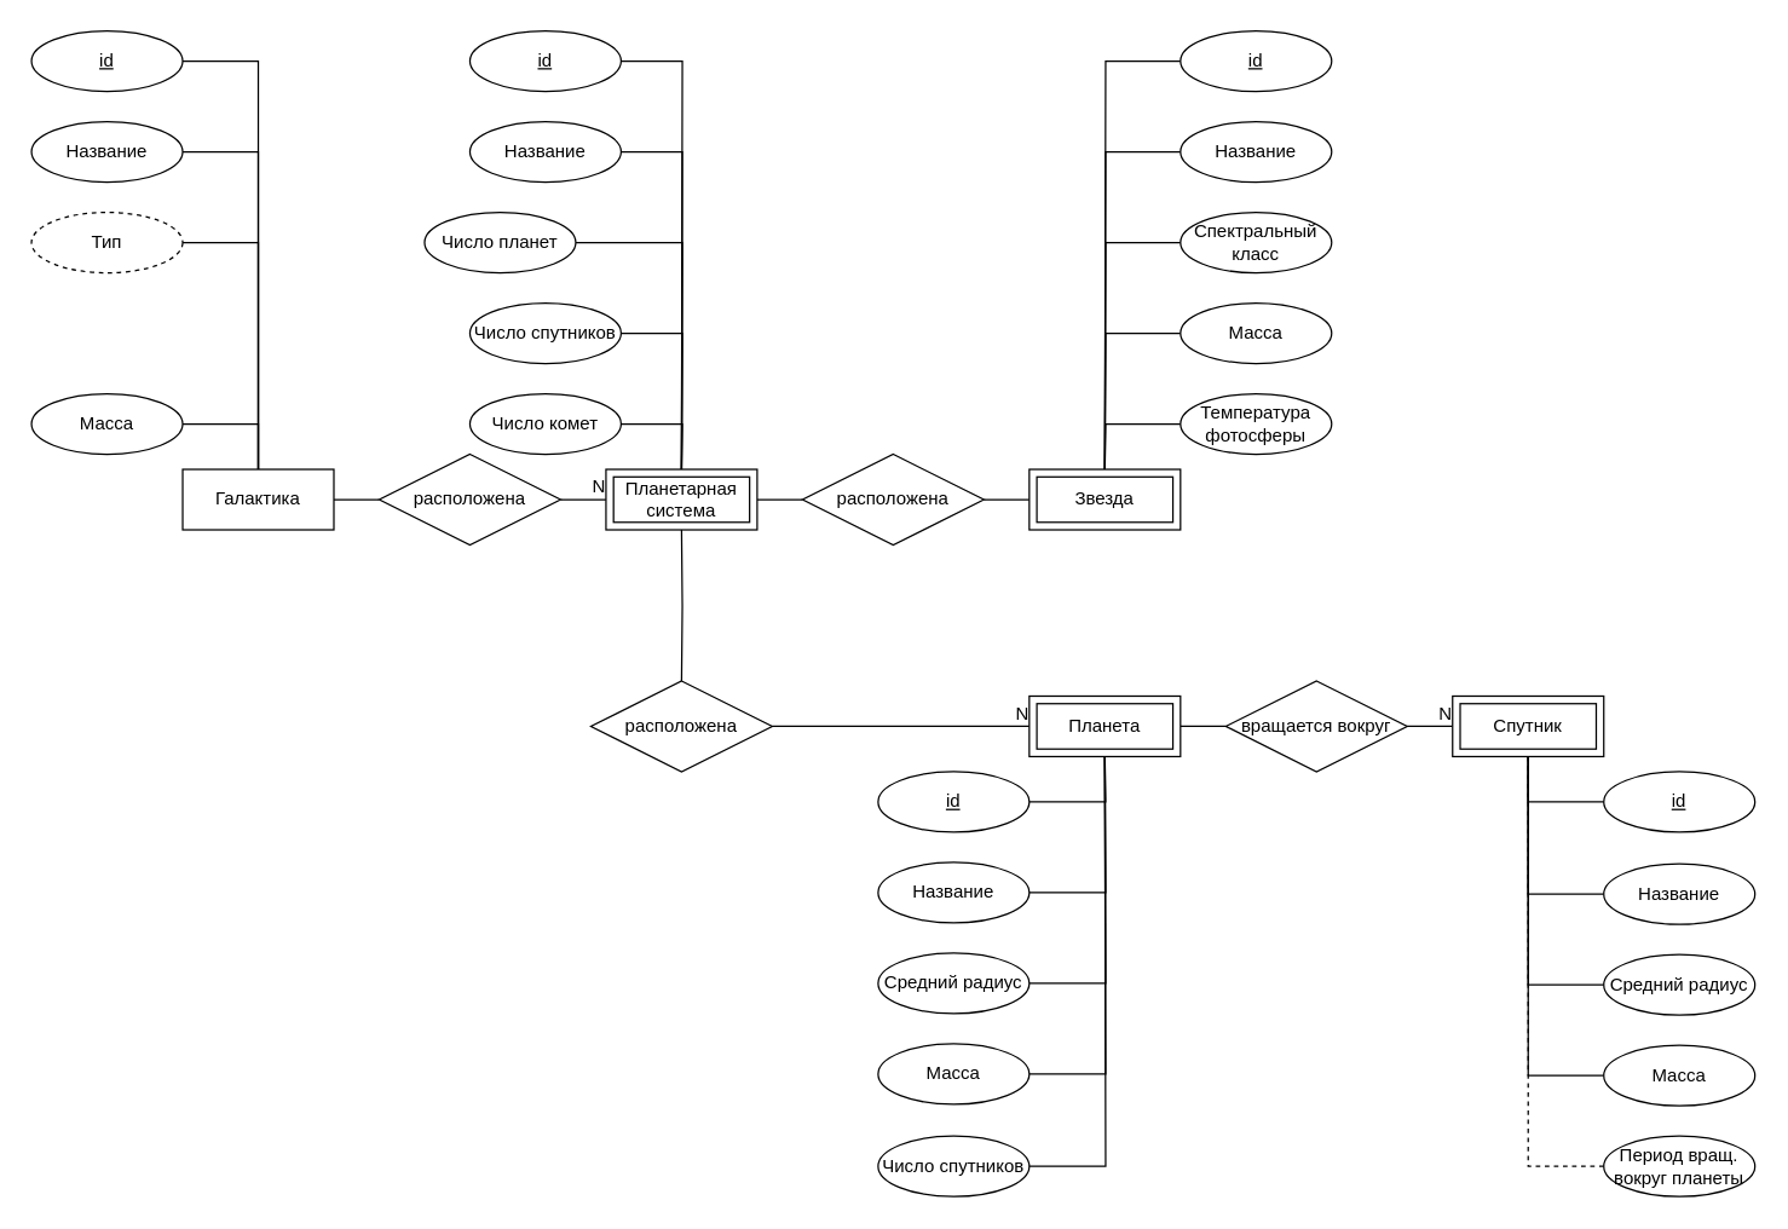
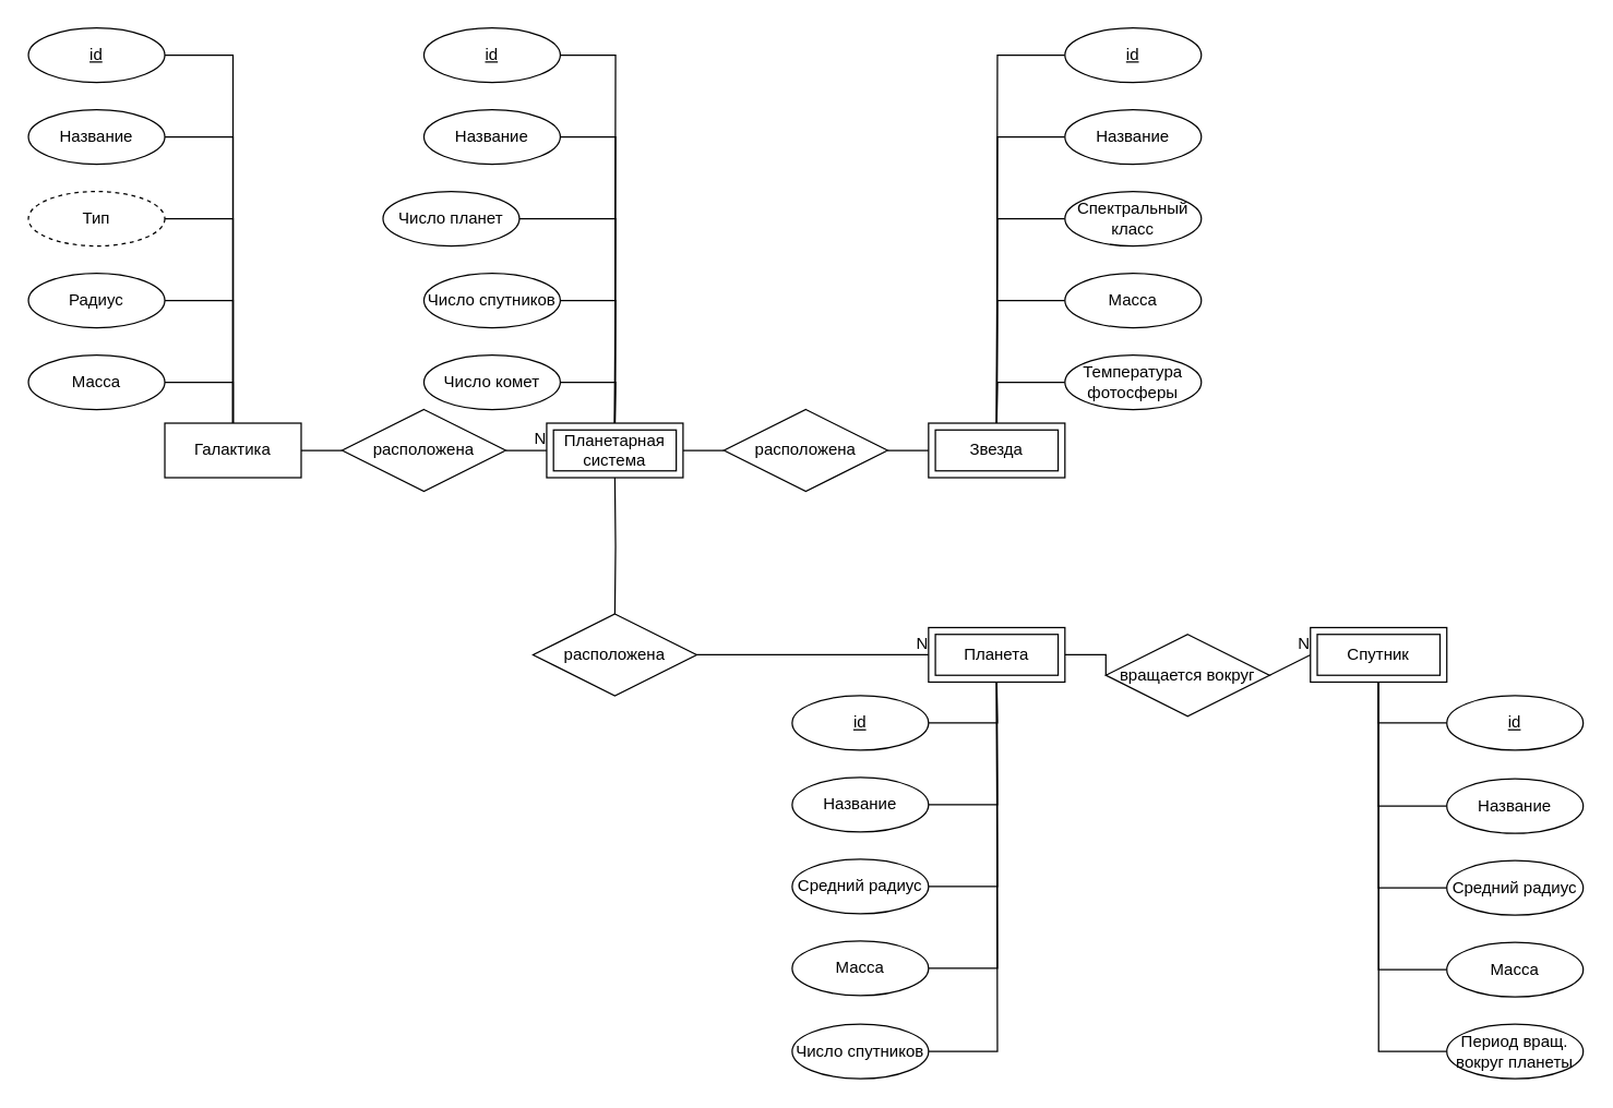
+ <mxCell id="22" value="Радиус" style="ellipse;whiteSpace=wrap;html=1;align=center;" parent="1" vertex="1"><mxGeometry y="200" width="100" height="40" as="geometry" x="20" /></mxCell>
+ <mxCell id="21" style="edgeStyle=orthogonalEdgeStyle;rounded=0;orthogonalLoop=1;jettySize=auto;html=1;exitX=1;exitY=0.5;exitDx=0;exitDy=0;entryX=0.5;entryY=0;entryDx=0;entryDy=0;endArrow=none;endFill=0;" parent="1" source="22" target="2" edge="1"><mxGeometry relative="1" as="geometry" /></mxCell>
- <mxCell id="8" value="вращается вокруг" style="shape=rhombus;perimeter=rhombusPerimeter;whiteSpace=wrap;html=1;align=center;" parent="1" vertex="1"><mxGeometry x="810" y="450" width="120" height="60" as="geometry" /></mxCell>
+ <mxCell id="8" value="вращается вокруг" style="shape=rhombus;perimeter=rhombusPerimeter;whiteSpace=wrap;html=1;align=center;" parent="1" vertex="1"><mxGeometry x="810" y="465" width="120" height="60" as="geometry" /></mxCell>
- <mxCell id="52" style="edgeStyle=orthogonalEdgeStyle;rounded=0;orthogonalLoop=1;jettySize=auto;html=1;exitX=0;exitY=0.5;exitDx=0;exitDy=0;endArrow=none;endFill=0;entryX=0.5;entryY=1;entryDx=0;entryDy=0;dashed=1;" parent="1" source="53" target="68" edge="1"><mxGeometry relative="1" as="geometry"><mxPoint x="890" y="621" as="targetPoint" /></mxGeometry></mxCell>
+ <mxCell id="52" style="edgeStyle=orthogonalEdgeStyle;rounded=0;orthogonalLoop=1;jettySize=auto;html=1;exitX=0;exitY=0.5;exitDx=0;exitDy=0;endArrow=none;endFill=0;entryX=0.5;entryY=1;entryDx=0;entryDy=0;" parent="1" source="53" target="68" edge="1"><mxGeometry relative="1" as="geometry"><mxPoint x="890" y="621" as="targetPoint" /></mxGeometry></mxCell>
